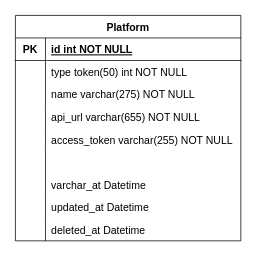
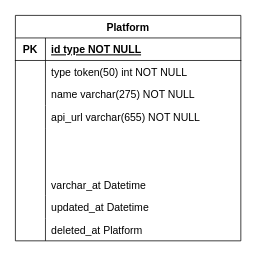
- <mxCell id="5" value="id int NOT NULL " style="shape=partialRectangle;overflow=hidden;connectable=0;fillColor=none;top=0;left=0;bottom=0;right=0;align=left;spacingLeft=6;fontStyle=5;fontSize=14;" parent="3" vertex="1"><mxGeometry x="40" width="260" height="30" as="geometry"><mxRectangle width="260" height="30" as="alternateBounds" /></mxGeometry></mxCell>
+ <mxCell id="5" value="id type NOT NULL " style="shape=partialRectangle;overflow=hidden;connectable=0;fillColor=none;top=0;left=0;bottom=0;right=0;align=left;spacingLeft=6;fontStyle=5;fontSize=14;" parent="3" vertex="1"><mxGeometry x="40" width="260" height="30" as="geometry"><mxRectangle width="260" height="30" as="alternateBounds" /></mxGeometry></mxCell>
- <mxCell id="17" value="access_token varchar(255) NOT NULL" style="shape=partialRectangle;overflow=hidden;connectable=0;fillColor=none;top=0;left=0;bottom=0;right=0;align=left;spacingLeft=6;fontSize=14;" parent="15" vertex="1"><mxGeometry x="40" width="260" height="30" as="geometry"><mxRectangle width="260" height="30" as="alternateBounds" /></mxGeometry></mxCell>
- <mxCell id="28" value="deleted_at Datetime" style="shape=partialRectangle;overflow=hidden;connectable=0;fillColor=none;top=0;left=0;bottom=0;right=0;align=left;spacingLeft=6;fontSize=14;" parent="26" vertex="1"><mxGeometry x="40" width="260" height="30" as="geometry"><mxRectangle width="260" height="30" as="alternateBounds" /></mxGeometry></mxCell>
+ <mxCell id="28" value="deleted_at Platform" style="shape=partialRectangle;overflow=hidden;connectable=0;fillColor=none;top=0;left=0;bottom=0;right=0;align=left;spacingLeft=6;fontSize=14;" parent="26" vertex="1"><mxGeometry x="40" width="260" height="30" as="geometry"><mxRectangle width="260" height="30" as="alternateBounds" /></mxGeometry></mxCell>
